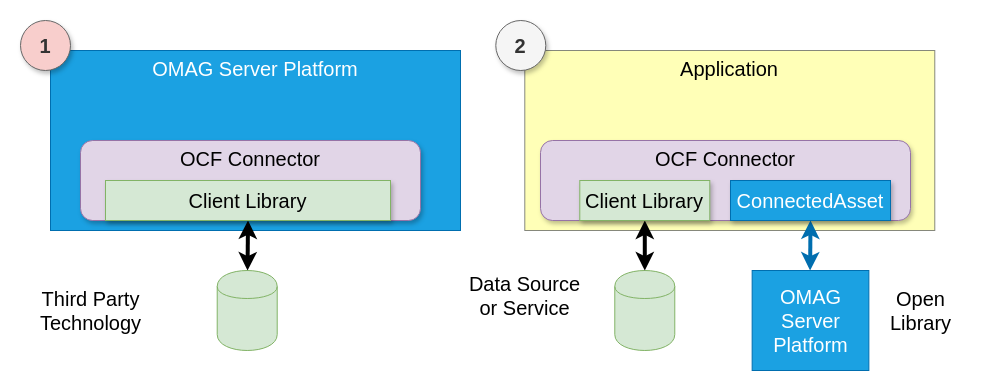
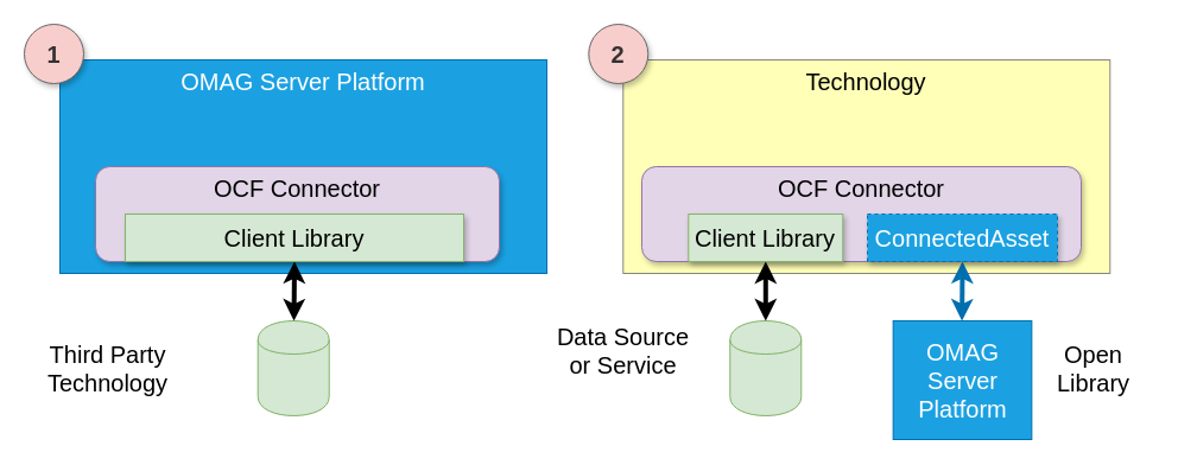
- <mxCell id="18" value="2" style="ellipse;whiteSpace=wrap;html=1;aspect=fixed;shadow=1;strokeWidth=1;fillColor=#f5f5f5;fontSize=20;fontColor=#333333;strokeColor=#666666;fontStyle=1" parent="1" vertex="1"><mxGeometry x="495.29" y="20" width="50" height="50" as="geometry" /></mxCell>
+ <mxCell id="18" value="2" style="ellipse;whiteSpace=wrap;html=1;aspect=fixed;shadow=1;strokeWidth=1;fillColor=#f8cecc;fontSize=20;fontColor=#333333;strokeColor=#666666;fontStyle=1;" parent="1" vertex="1"><mxGeometry x="495.29" y="20" width="50" height="50" as="geometry" /></mxCell>
- <mxCell id="2" value="Application" style="rounded=0;whiteSpace=wrap;html=1;shadow=0;strokeWidth=1;fillColor=#ffff88;fontSize=20;verticalAlign=top;strokeColor=#36393d;opacity=60;" parent="1" vertex="1"><mxGeometry x="524.29" y="50" width="410" height="180" as="geometry" /></mxCell>
+ <mxCell id="2" value="Technology" style="rounded=0;whiteSpace=wrap;html=1;shadow=0;strokeWidth=1;fillColor=#ffff88;fontSize=20;verticalAlign=top;strokeColor=#36393d;opacity=60;" parent="1" vertex="1"><mxGeometry x="524.29" y="50" width="410" height="180" as="geometry" /></mxCell>
- <mxCell id="9" value="ConnectedAsset" style="rounded=0;whiteSpace=wrap;html=1;shadow=1;strokeWidth=1;fillColor=#1ba1e2;fontSize=20;strokeColor=#006EAF;fontColor=#ffffff;" parent="1" vertex="1"><mxGeometry x="730" y="180" width="160" height="40" as="geometry" /></mxCell>
+ <mxCell id="9" value="ConnectedAsset" style="rounded=0;whiteSpace=wrap;html=1;shadow=1;strokeWidth=1;fillColor=#1ba1e2;fontSize=20;strokeColor=#006EAF;fontColor=#ffffff;dashed=1;" parent="1" vertex="1"><mxGeometry x="730" y="180" width="160" height="40" as="geometry" /></mxCell>
